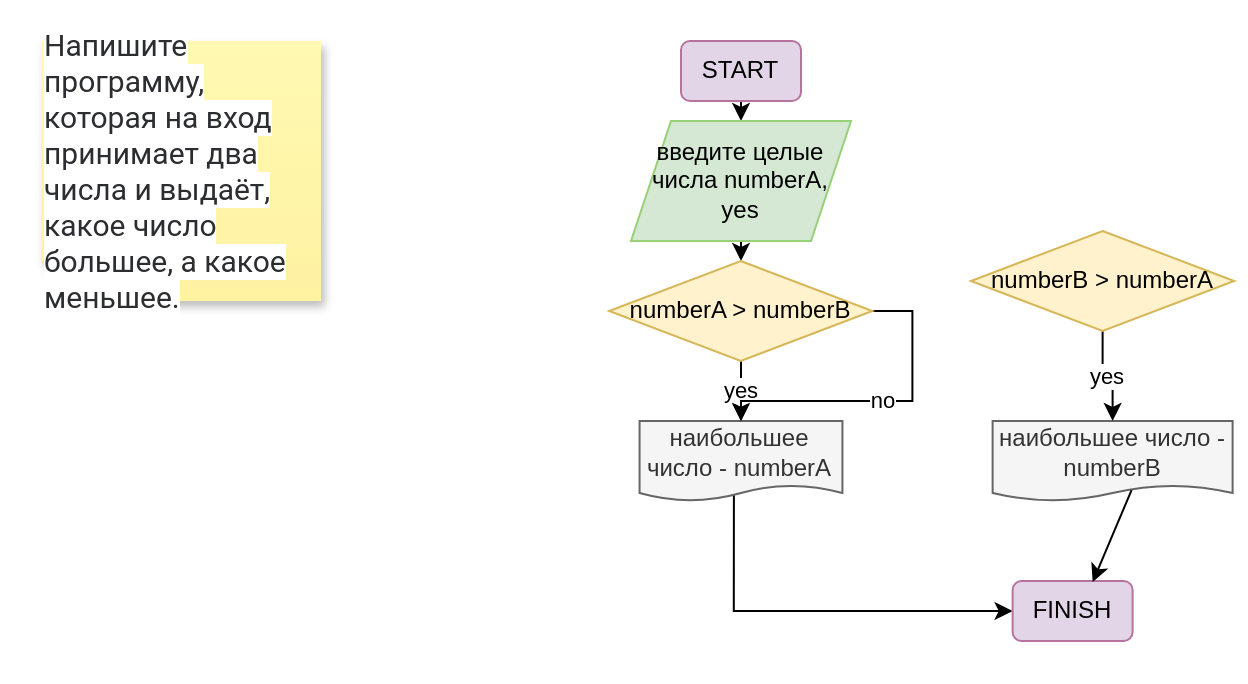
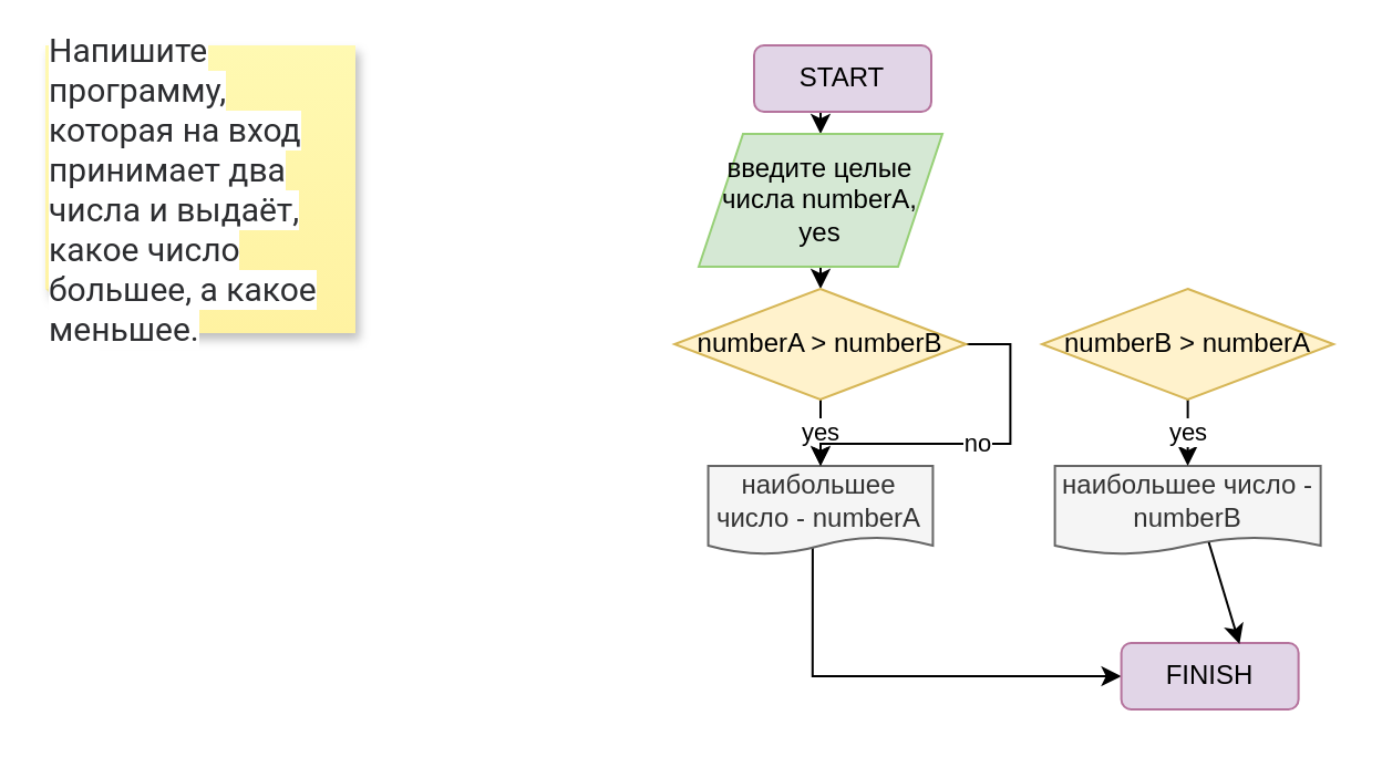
- <mxCell id="4" value="START" style="rounded=1;whiteSpace=wrap;html=1;fillColor=#e1d5e7;strokeColor=#B5739D;" parent="1" vertex="1"><mxGeometry x="340" y="20" width="60" height="30" as="geometry" /></mxCell>
+ <mxCell id="4" value="START" style="rounded=1;whiteSpace=wrap;html=1;fillColor=#e1d5e7;strokeColor=#B5739D;" parent="1" vertex="1"><mxGeometry x="340" y="20" width="80" height="30" as="geometry" /></mxCell>
- <mxCell id="17" value="numberB &amp;gt; numberA" style="rhombus;whiteSpace=wrap;html=1;strokeColor=#d6b656;fillColor=#fff2cc;" vertex="1" parent="1"><mxGeometry x="485" y="115" width="131.62" height="50" as="geometry" /></mxCell>
+ <mxCell id="17" value="numberB &amp;gt; numberA" style="rhombus;whiteSpace=wrap;html=1;strokeColor=#d6b656;fillColor=#fff2cc;" vertex="1" parent="1"><mxGeometry x="470" y="130" width="131.62" height="50" as="geometry" /></mxCell>
- <mxCell id="14" value="наибольшее число - numberB" style="shape=document;whiteSpace=wrap;html=1;boundedLbl=1;strokeColor=#666666;fillColor=#f5f5f5;fontColor=#333333;size=0.199;" parent="1" vertex="1"><mxGeometry x="495.81" y="210" width="120" height="40" as="geometry" /></mxCell>
+ <mxCell id="14" value="наибольшее число - numberB" style="shape=document;whiteSpace=wrap;html=1;boundedLbl=1;strokeColor=#666666;fillColor=#f5f5f5;fontColor=#333333;size=0.199;" parent="1" vertex="1"><mxGeometry x="475.81" y="210" width="120" height="40" as="geometry" /></mxCell>
- <mxCell id="10" value="FINISH" style="rounded=1;whiteSpace=wrap;html=1;fillColor=#e1d5e7;strokeColor=#B5739D;" parent="1" vertex="1"><mxGeometry x="505.81" y="290" width="60" height="30" as="geometry" /></mxCell>
+ <mxCell id="10" value="FINISH" style="rounded=1;whiteSpace=wrap;html=1;fillColor=#e1d5e7;strokeColor=#B5739D;" parent="1" vertex="1"><mxGeometry x="505.81" y="290" width="80" height="30" as="geometry" /></mxCell>
